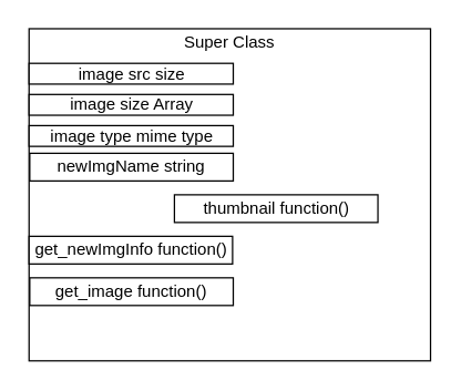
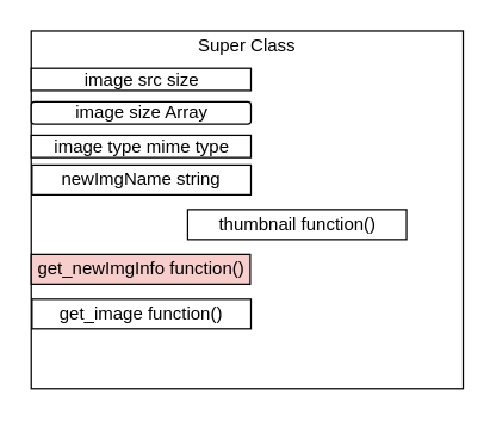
- <mxCell id="6" value="image size Array" style="rounded=0;whiteSpace=wrap;html=1;" vertex="1" parent="1"><mxGeometry x="20.5" y="67.5" width="147.5" height="15" as="geometry" /></mxCell>
+ <mxCell id="6" value="image size Array" style="whiteSpace=wrap;html=1;rounded=1;" vertex="1" parent="1"><mxGeometry x="20.5" y="67.5" width="147.5" height="15" as="geometry" /></mxCell>
- <mxCell id="10" value="get_newImgInfo function()" style="rounded=0;whiteSpace=wrap;html=1;" vertex="1" parent="1"><mxGeometry x="20.5" y="170" width="147" height="20" as="geometry" /></mxCell>
+ <mxCell id="10" value="get_newImgInfo function()" style="rounded=0;whiteSpace=wrap;html=1;fillColor=#f8cecc;" vertex="1" parent="1"><mxGeometry x="20.5" y="170" width="147" height="20" as="geometry" /></mxCell>
